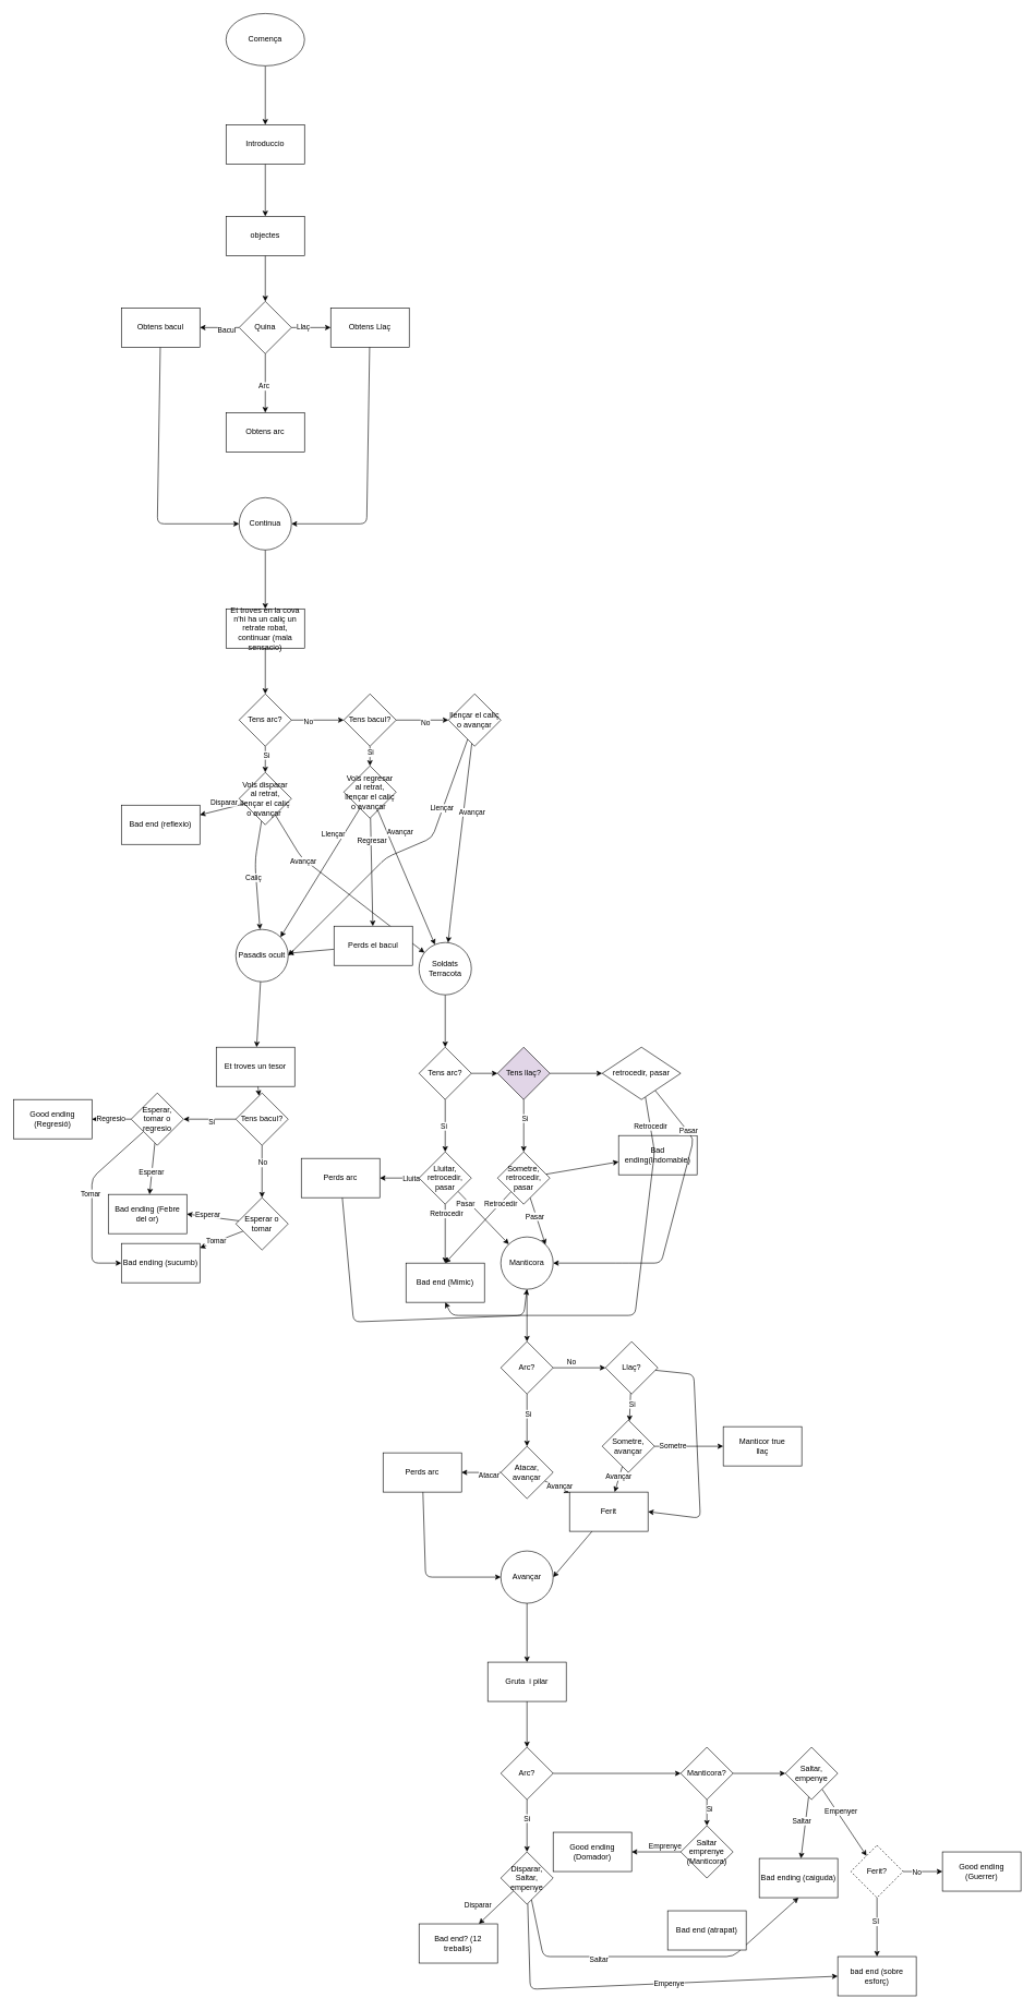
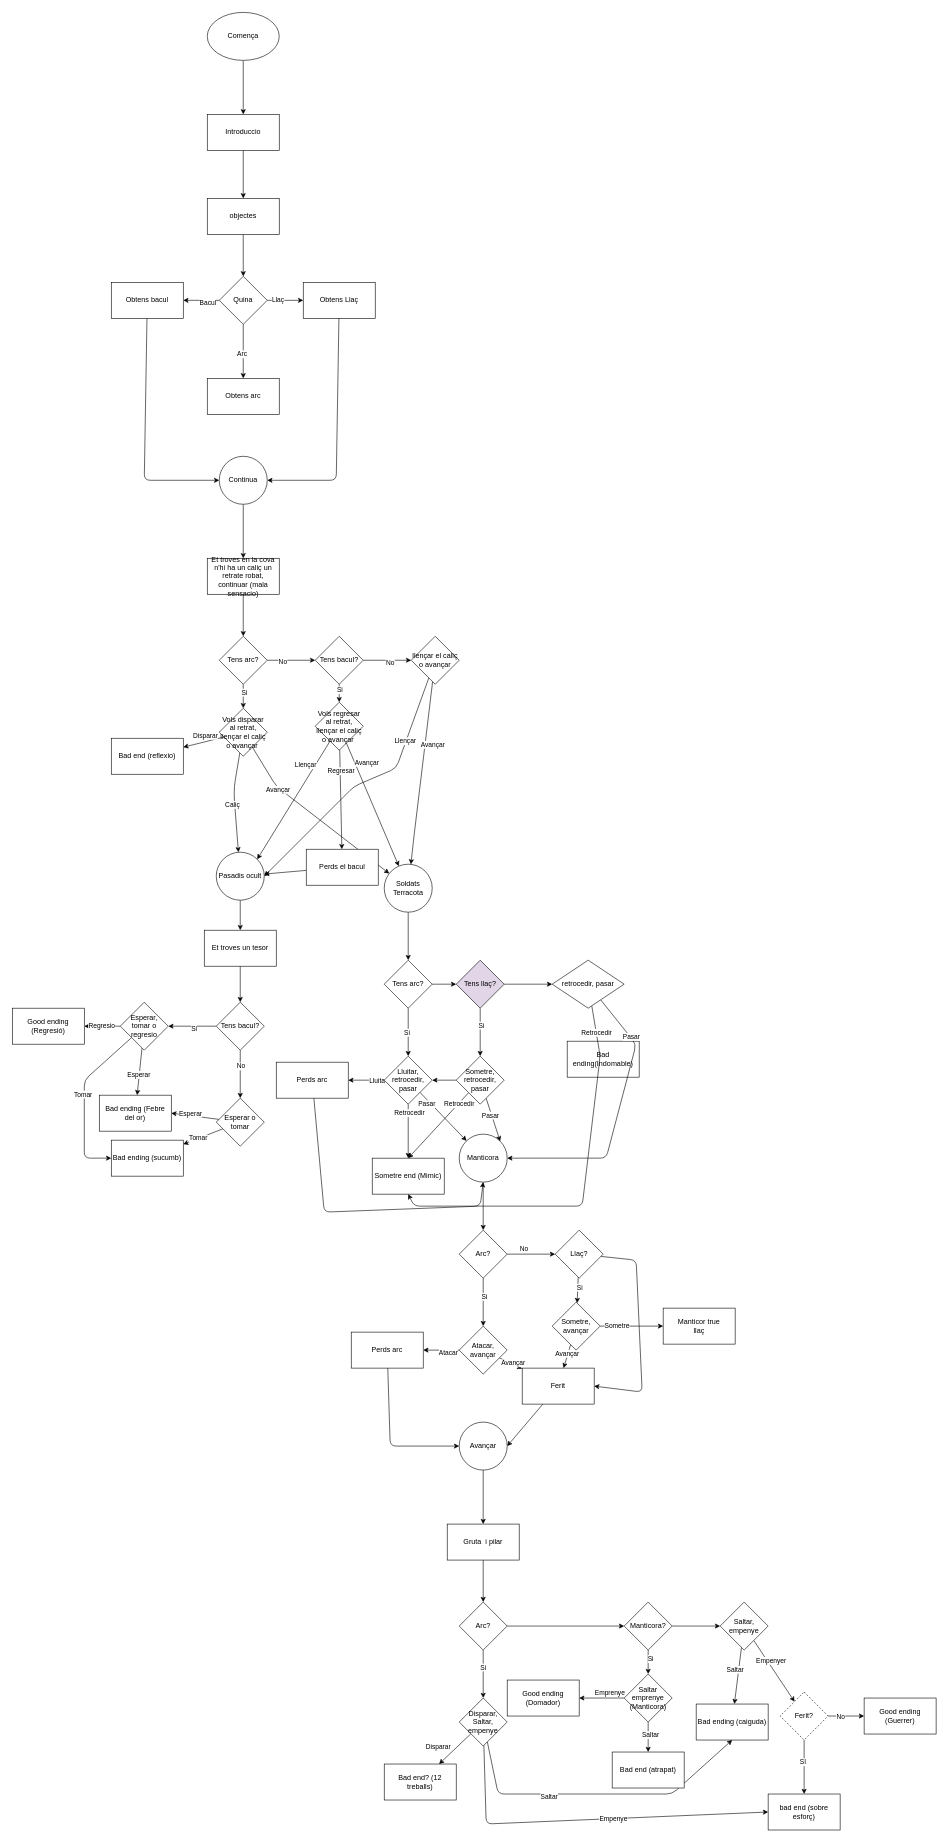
- <mxCell id="60" value="Et troves un tesor" style="whiteSpace=wrap;html=1;" parent="1" vertex="1"><mxGeometry x="330" y="1600" width="120" height="60" as="geometry" /></mxCell>
+ <mxCell id="60" value="Et troves un tesor" style="whiteSpace=wrap;html=1;" parent="1" vertex="1"><mxGeometry x="340" y="1550" width="120" height="60" as="geometry" /></mxCell>
- <mxCell id="105" value="" style="edgeStyle=none;html=1;" parent="1" source="106" target="107" edge="1"><mxGeometry relative="1" as="geometry" /></mxCell>
+ <mxCell id="105" value="" style="edgeStyle=none;html=1;" parent="1" source="106" target="91" edge="1"><mxGeometry relative="1" as="geometry" /></mxCell>
- <mxCell id="94" value="Bad end (Mimic)" style="whiteSpace=wrap;html=1;" parent="1" vertex="1"><mxGeometry x="620" y="1930" width="120" height="60" as="geometry" /></mxCell>
+ <mxCell id="94" value="Sometre end (Mimic)" style="whiteSpace=wrap;html=1;" parent="1" vertex="1"><mxGeometry x="620" y="1930" width="120" height="60" as="geometry" /></mxCell>
+ <mxCell id="154" value="" style="edgeStyle=none;html=1;" parent="1" source="158" target="175" edge="1"><mxGeometry relative="1" as="geometry" /></mxCell>
+ <mxCell id="155" value="Saltar" style="edgeLabel;html=1;align=center;verticalAlign=middle;resizable=0;points=[];" vertex="1" connectable="0" parent="154"><mxGeometry x="-0.173" y="3" relative="1" as="geometry"><mxPoint as="offset" /></mxGeometry></mxCell>
